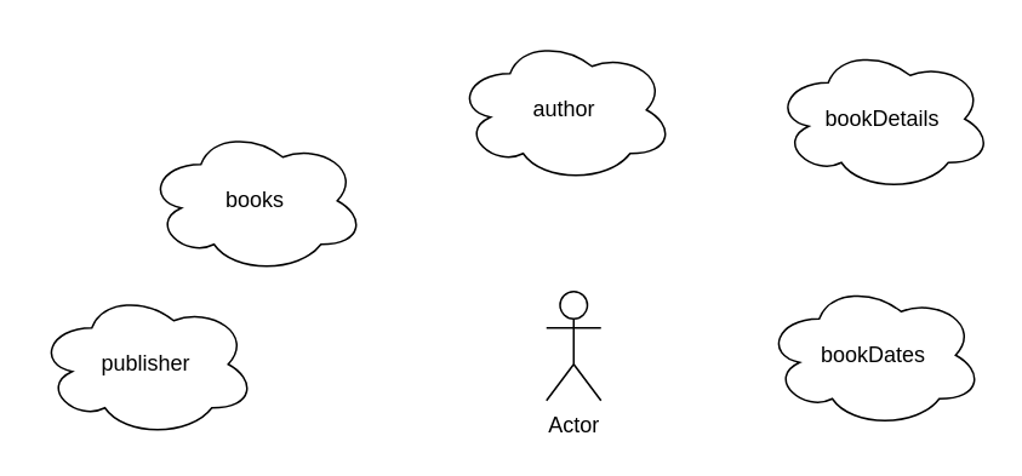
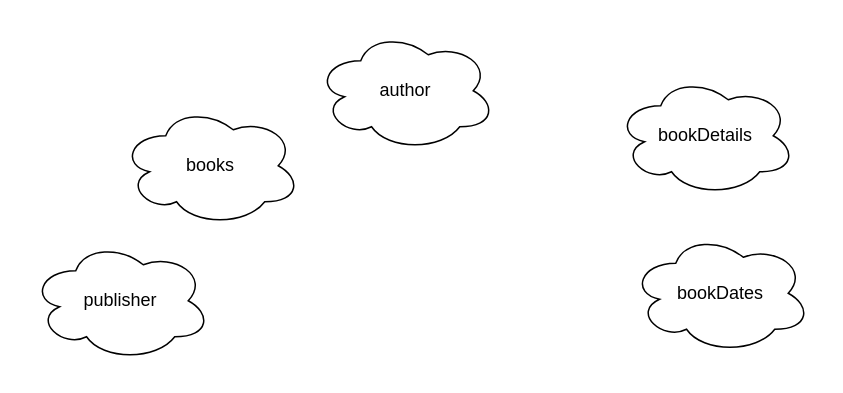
- <mxCell id="5" value="author" style="ellipse;shape=cloud;whiteSpace=wrap;html=1;" vertex="1" parent="1"><mxGeometry x="250" y="20" width="120" height="80" as="geometry" /></mxCell>
+ <mxCell id="5" value="author" style="ellipse;shape=cloud;whiteSpace=wrap;html=1;" vertex="1" parent="1"><mxGeometry x="210" y="20" width="120" height="80" as="geometry" /></mxCell>
- <mxCell id="4" value="bookDetails" style="ellipse;shape=cloud;whiteSpace=wrap;html=1;" vertex="1" parent="1"><mxGeometry x="425" y="25" width="120" height="80" as="geometry" /></mxCell>
+ <mxCell id="4" value="bookDetails" style="ellipse;shape=cloud;whiteSpace=wrap;html=1;" vertex="1" parent="1"><mxGeometry x="410" y="50" width="120" height="80" as="geometry" /></mxCell>
- <mxCell id="2" value="Actor" style="shape=umlActor;verticalLabelPosition=bottom;verticalAlign=top;html=1;outlineConnect=0;" vertex="1" parent="1"><mxGeometry x="300" y="160" width="30" height="60" as="geometry" /></mxCell>
